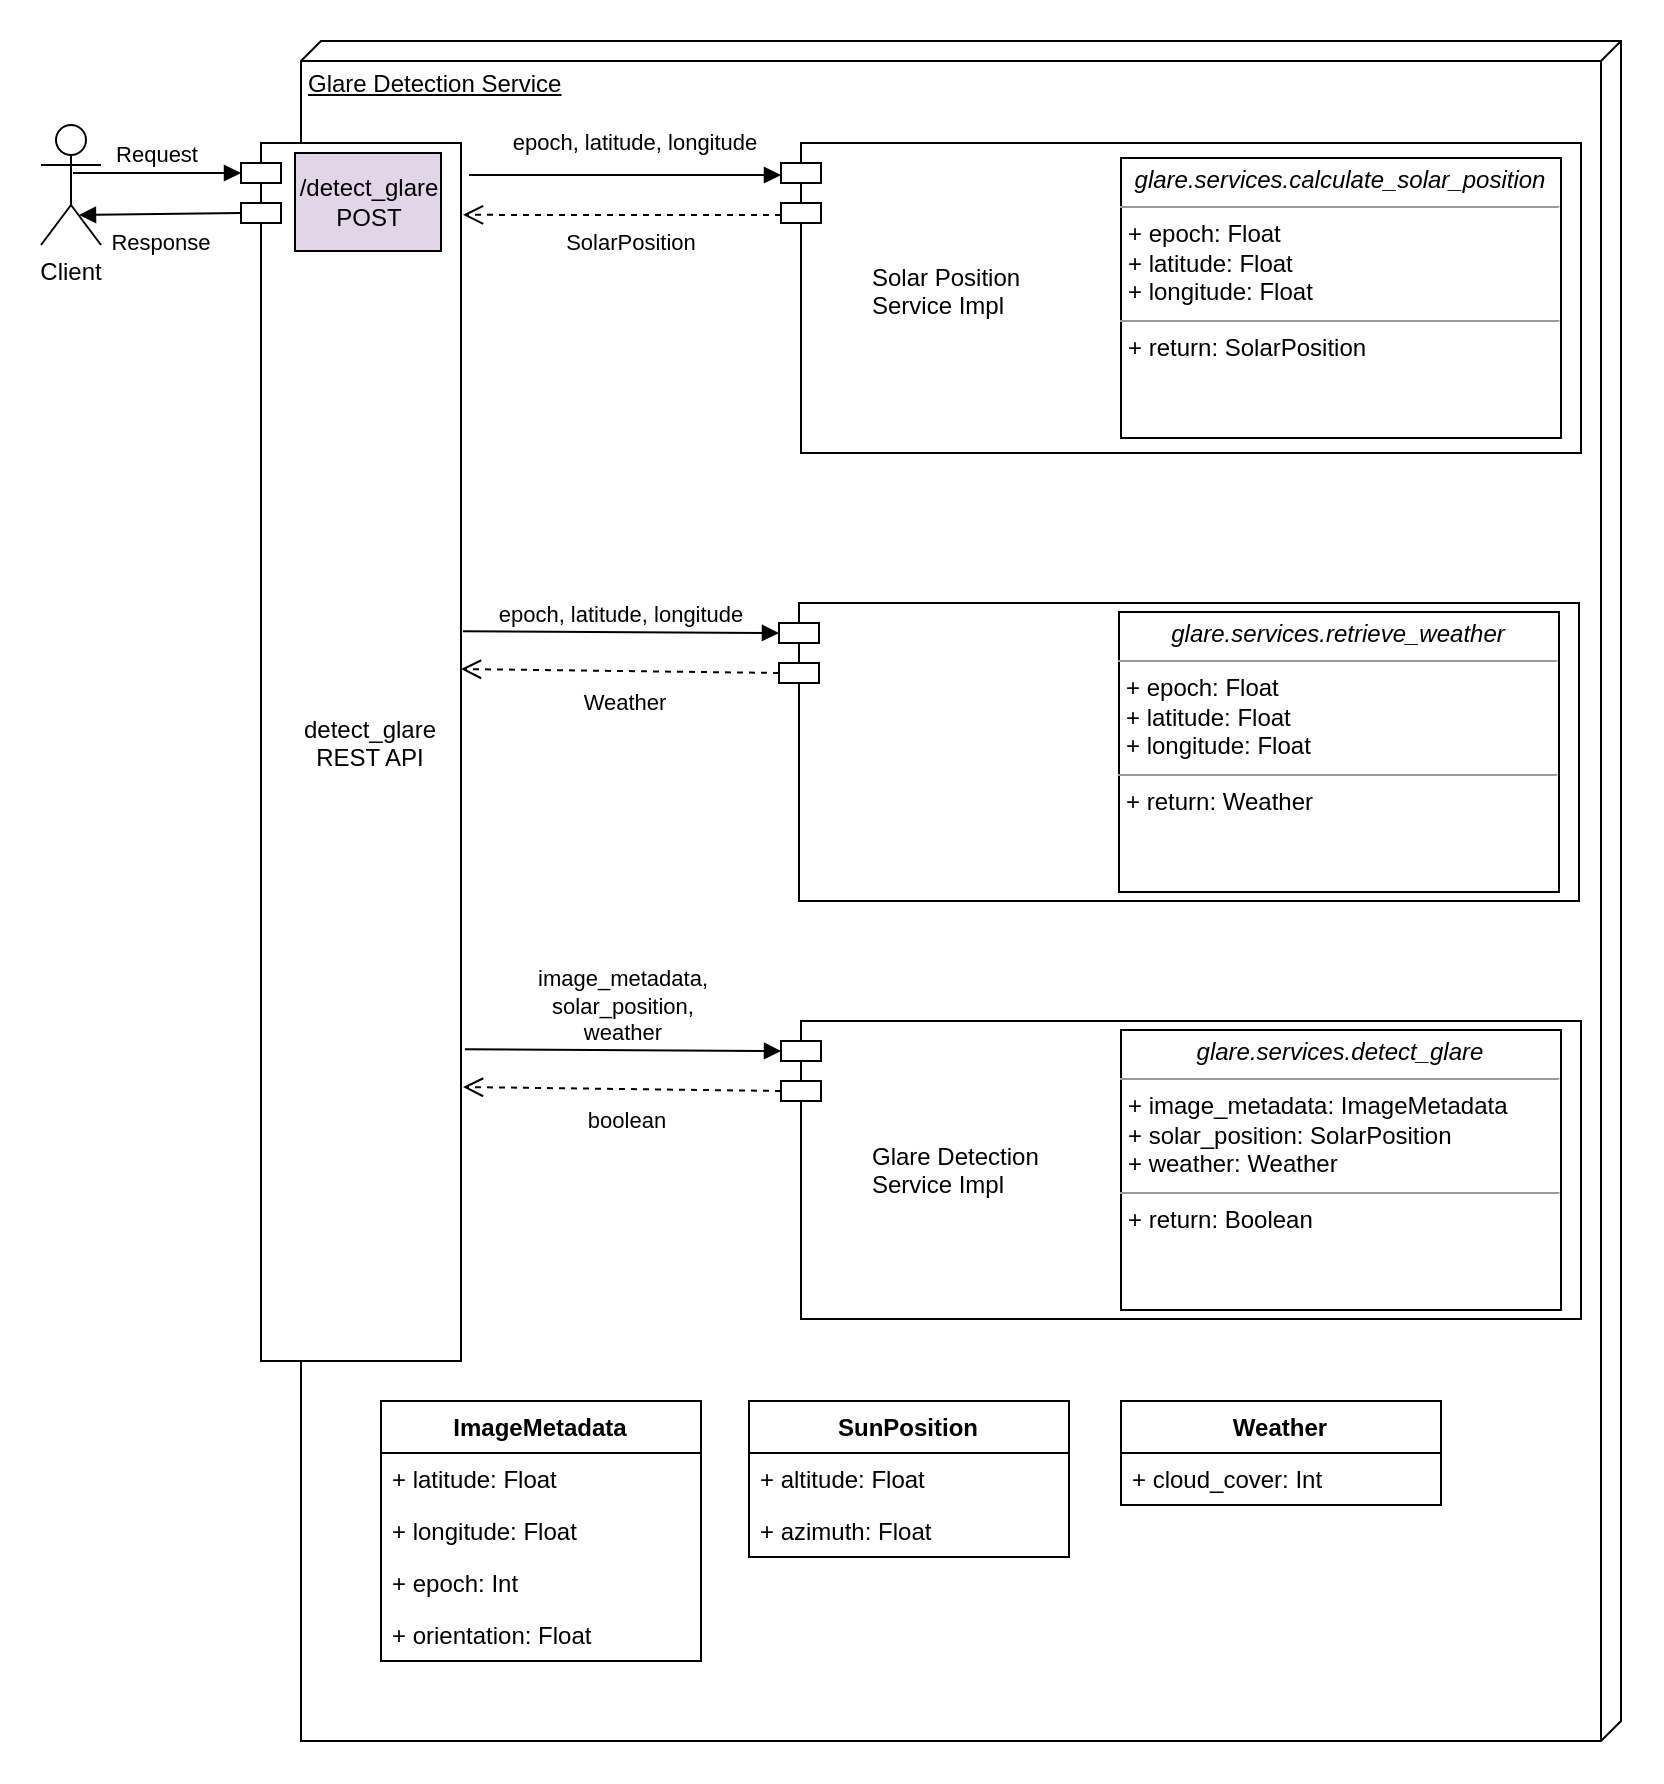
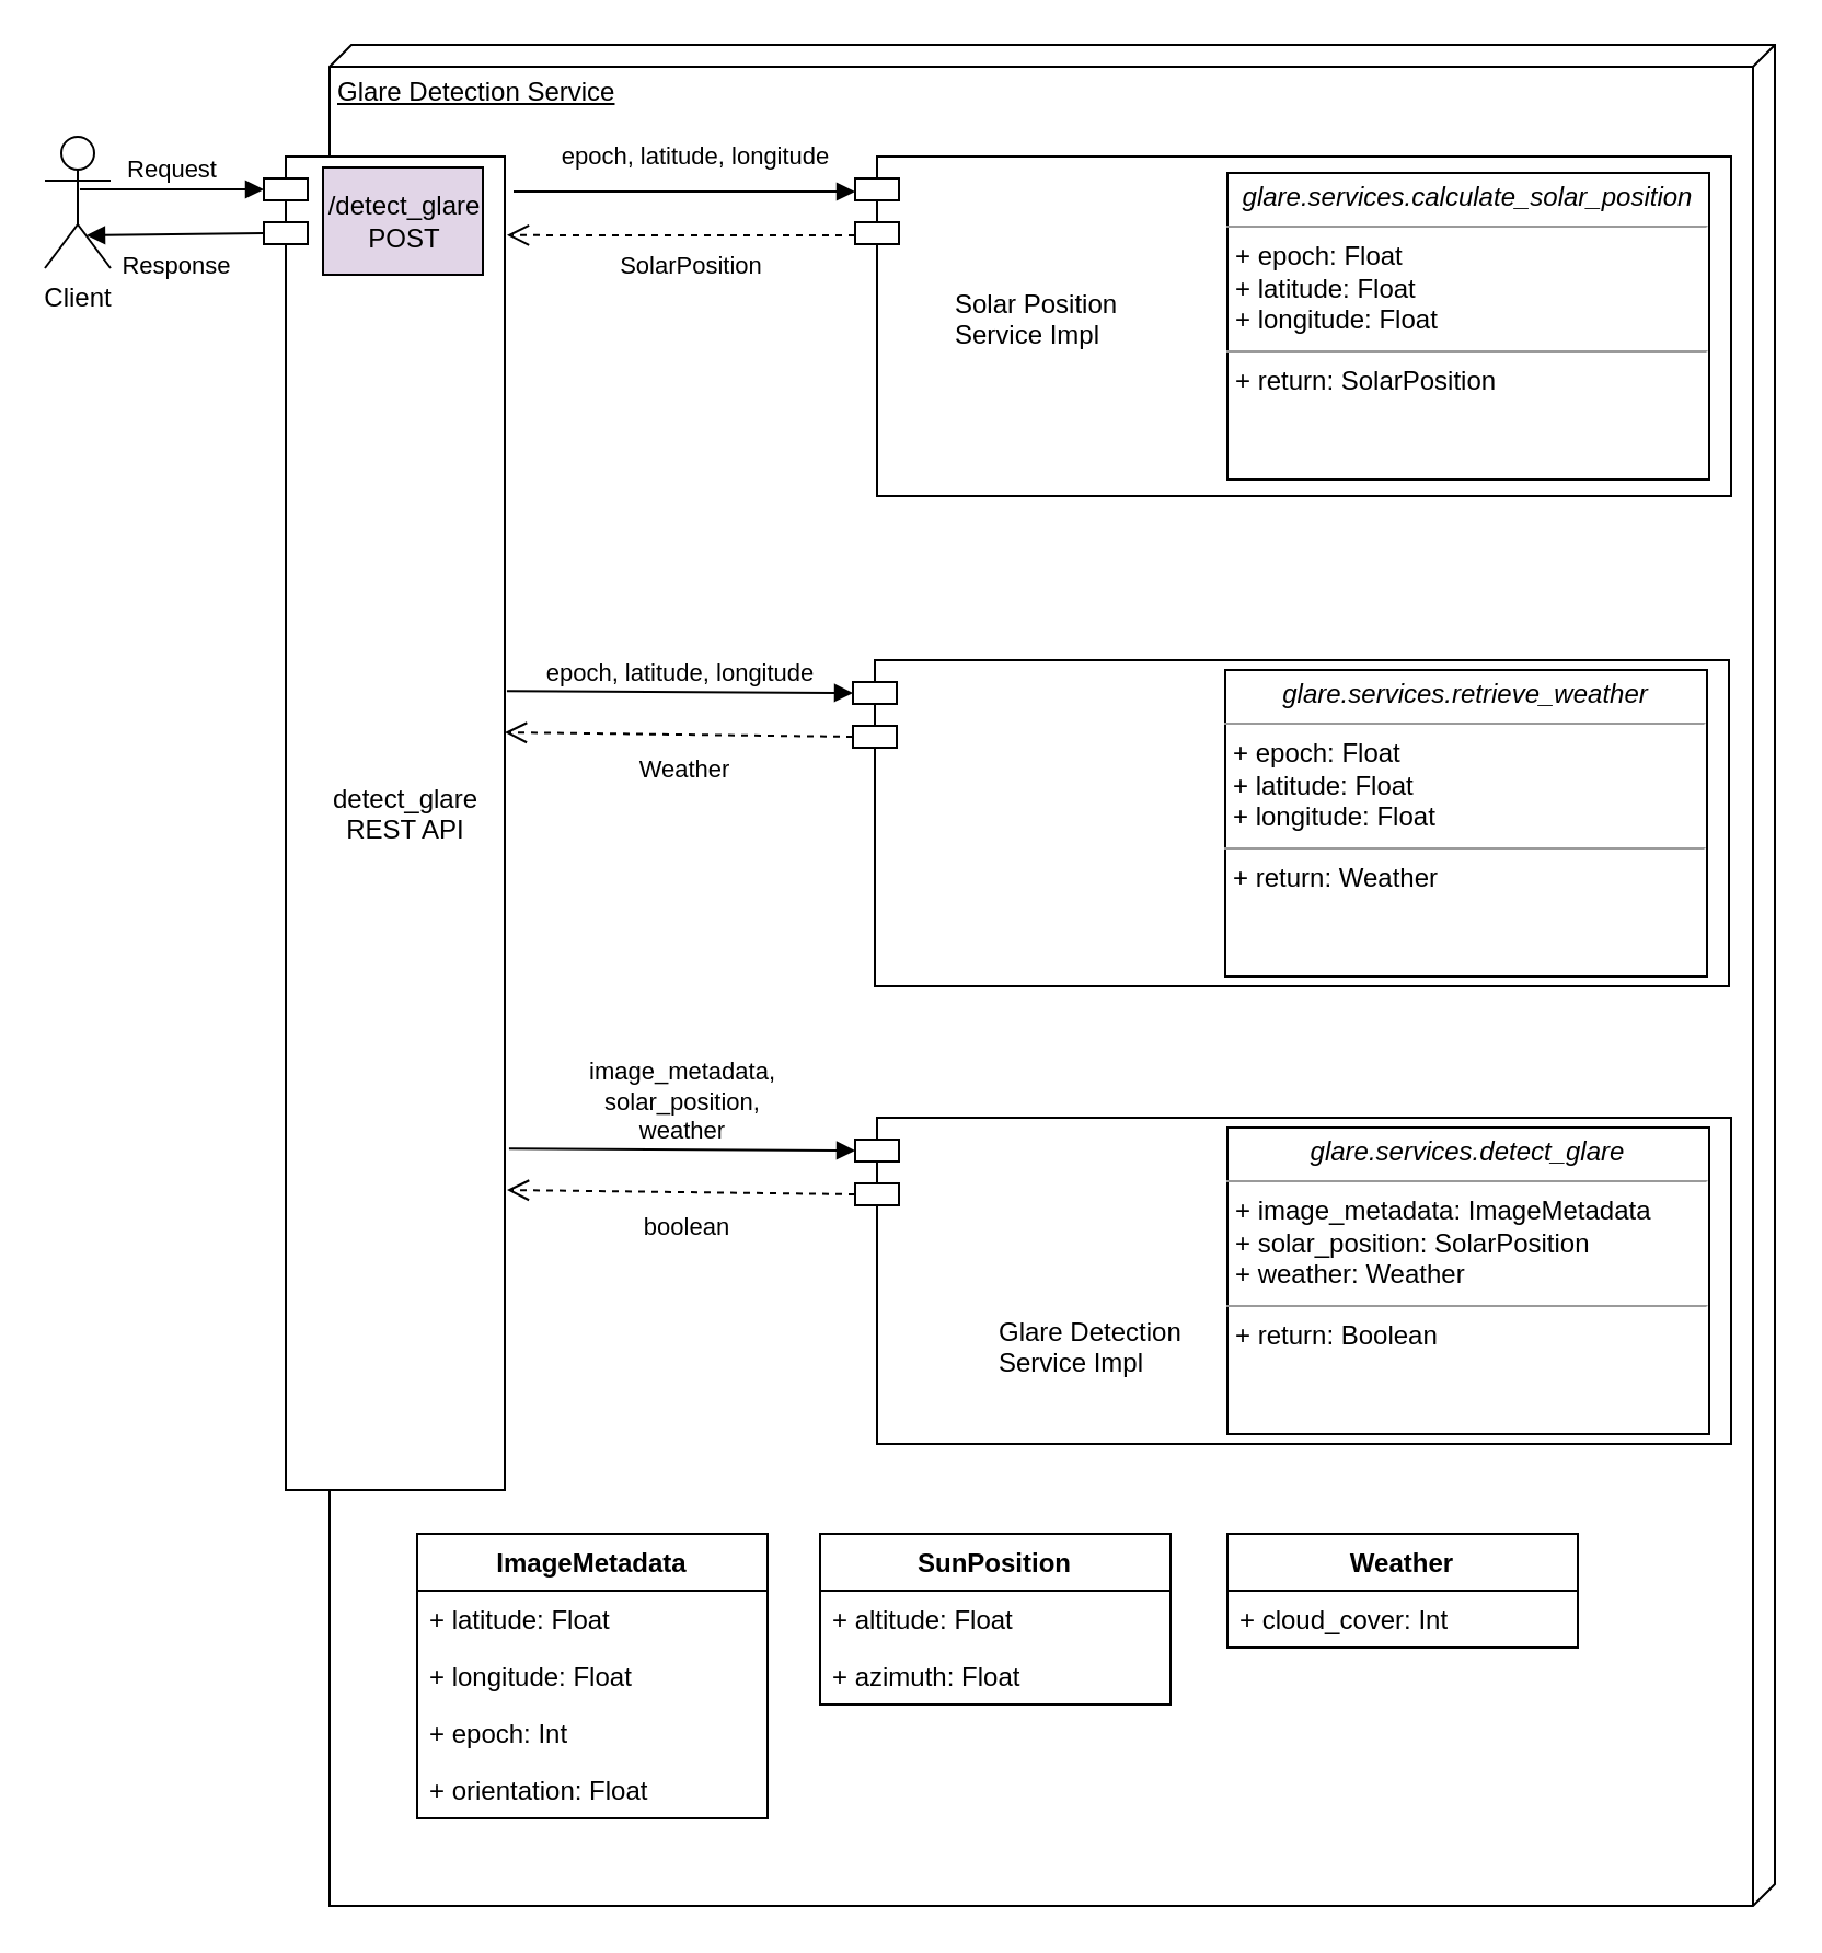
- <mxCell id="9" value="Glare Detection&#10;Service Impl" style="text;strokeColor=none;fillColor=none;align=left;verticalAlign=top;spacingLeft=4;spacingRight=4;overflow=hidden;rotatable=0;points=[[0,0.5],[1,0.5]];portConstraint=eastwest;" parent="1" vertex="1"><mxGeometry x="430" y="564.5" width="100" height="40" as="geometry" /></mxCell>
+ <mxCell id="9" value="Glare Detection&#10;Service Impl" style="text;strokeColor=none;fillColor=none;align=left;verticalAlign=top;spacingLeft=4;spacingRight=4;overflow=hidden;rotatable=0;points=[[0,0.5],[1,0.5]];portConstraint=eastwest;" parent="1" vertex="1"><mxGeometry x="450" y="594.5" width="100" height="40" as="geometry" /></mxCell>
